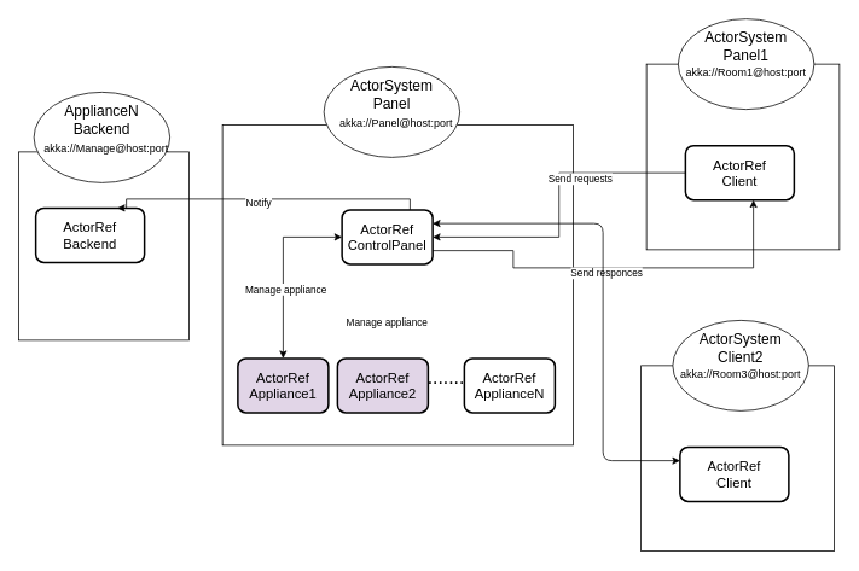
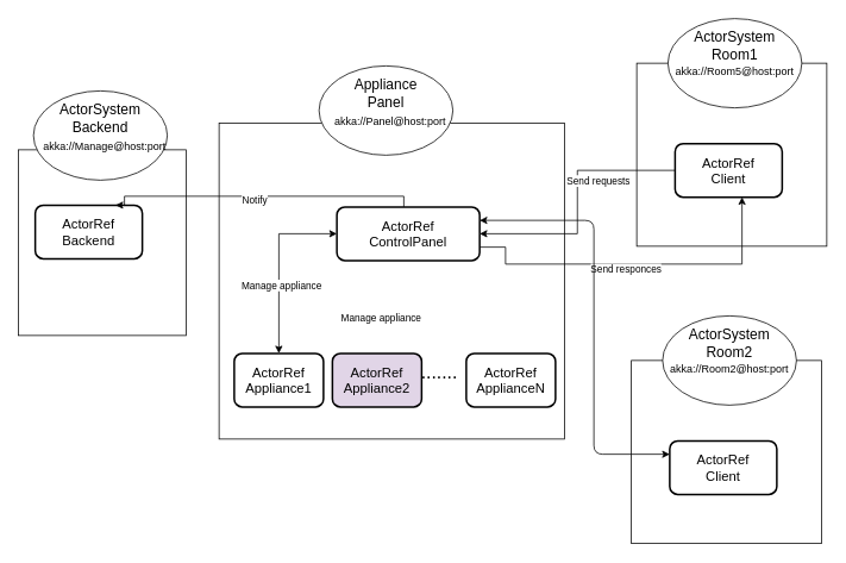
- <mxCell id="15" value="&lt;font style=&quot;font-size: 16px&quot;&gt;ActorSystem&lt;br&gt;Panel1&lt;br&gt;&lt;/font&gt;" style="text;html=1;strokeColor=none;fillColor=none;align=center;verticalAlign=middle;whiteSpace=wrap;rounded=0;strokeWidth=5;" parent="1" vertex="1"><mxGeometry x="758" y="20" width="130" height="60" as="geometry" /></mxCell>
+ <mxCell id="15" value="&lt;font style=&quot;font-size: 16px&quot;&gt;ActorSystem&lt;br&gt;Room1&lt;br&gt;&lt;/font&gt;" style="text;html=1;strokeColor=none;fillColor=none;align=center;verticalAlign=middle;whiteSpace=wrap;rounded=0;strokeWidth=5;" parent="1" vertex="1"><mxGeometry x="758" y="20" width="130" height="60" as="geometry" /></mxCell>
- <mxCell id="16" value="akka://Room1@host:port" style="text;html=1;strokeColor=none;fillColor=none;align=center;verticalAlign=middle;whiteSpace=wrap;rounded=0;" parent="1" vertex="1"><mxGeometry x="803" y="70" width="40" height="20" as="geometry" /></mxCell>
+ <mxCell id="16" value="akka://Room5@host:port" style="text;html=1;strokeColor=none;fillColor=none;align=center;verticalAlign=middle;whiteSpace=wrap;rounded=0;" parent="1" vertex="1"><mxGeometry x="803" y="70" width="40" height="20" as="geometry" /></mxCell>
- <mxCell id="5" value="&lt;font style=&quot;font-size: 16px&quot;&gt;ActorSystem&lt;br&gt;Panel&lt;br&gt;&lt;/font&gt;" style="text;html=1;strokeColor=none;fillColor=none;align=center;verticalAlign=middle;whiteSpace=wrap;rounded=0;strokeWidth=5;" parent="1" vertex="1"><mxGeometry x="367" y="73" width="130" height="60" as="geometry" /></mxCell>
+ <mxCell id="5" value="&lt;font style=&quot;font-size: 16px&quot;&gt;Appliance&lt;br&gt;Panel&lt;br&gt;&lt;/font&gt;" style="text;html=1;strokeColor=none;fillColor=none;align=center;verticalAlign=middle;whiteSpace=wrap;rounded=0;strokeWidth=5;" parent="1" vertex="1"><mxGeometry x="367" y="73" width="130" height="60" as="geometry" /></mxCell>
- <mxCell id="34" value="&lt;font style=&quot;font-size: 16px&quot;&gt;ApplianceN&lt;br&gt;Backend&lt;br&gt;&lt;/font&gt;" style="text;html=1;strokeColor=none;fillColor=none;align=center;verticalAlign=middle;whiteSpace=wrap;rounded=0;strokeWidth=5;" vertex="1" parent="1"><mxGeometry x="47" y="101" width="130" height="60" as="geometry" /></mxCell>
+ <mxCell id="34" value="&lt;font style=&quot;font-size: 16px&quot;&gt;ActorSystem&lt;br&gt;Backend&lt;br&gt;&lt;/font&gt;" style="text;html=1;strokeColor=none;fillColor=none;align=center;verticalAlign=middle;whiteSpace=wrap;rounded=0;strokeWidth=5;" vertex="1" parent="1"><mxGeometry x="47" y="101" width="130" height="60" as="geometry" /></mxCell>
- <mxCell id="12" value="&lt;font style=&quot;font-size: 15px&quot;&gt;ActorRef&lt;br&gt;ControlPanel&lt;br&gt;&lt;/font&gt;" style="rounded=1;whiteSpace=wrap;html=1;strokeWidth=2;" parent="1" vertex="1"><mxGeometry x="377" y="231" width="100" height="60" as="geometry" /></mxCell>
+ <mxCell id="12" value="&lt;font style=&quot;font-size: 15px&quot;&gt;ActorRef&lt;br&gt;ControlPanel&lt;br&gt;&lt;/font&gt;" style="rounded=1;whiteSpace=wrap;html=1;strokeWidth=2;" parent="1" vertex="1"><mxGeometry x="377" y="231" width="160" height="60" as="geometry" /></mxCell>
- <mxCell id="29" value="&lt;font style=&quot;font-size: 16px&quot;&gt;ActorSystem&lt;br&gt;Client2&lt;br&gt;&lt;/font&gt;" style="text;html=1;strokeColor=none;fillColor=none;align=center;verticalAlign=middle;whiteSpace=wrap;rounded=0;strokeWidth=5;" parent="1" vertex="1"><mxGeometry x="752" y="353" width="130" height="60" as="geometry" /></mxCell>
+ <mxCell id="29" value="&lt;font style=&quot;font-size: 16px&quot;&gt;ActorSystem&lt;br&gt;Room2&lt;br&gt;&lt;/font&gt;" style="text;html=1;strokeColor=none;fillColor=none;align=center;verticalAlign=middle;whiteSpace=wrap;rounded=0;strokeWidth=5;" parent="1" vertex="1"><mxGeometry x="752" y="353" width="130" height="60" as="geometry" /></mxCell>
- <mxCell id="30" value="akka://Room3@host:port" style="text;html=1;strokeColor=none;fillColor=none;align=center;verticalAlign=middle;whiteSpace=wrap;rounded=0;" parent="1" vertex="1"><mxGeometry x="797" y="403" width="40" height="20" as="geometry" /></mxCell>
+ <mxCell id="30" value="akka://Room2@host:port" style="text;html=1;strokeColor=none;fillColor=none;align=center;verticalAlign=middle;whiteSpace=wrap;rounded=0;" parent="1" vertex="1"><mxGeometry x="797" y="403" width="40" height="20" as="geometry" /></mxCell>
- <mxCell id="22" value="&lt;font style=&quot;font-size: 15px&quot;&gt;ActorRef&lt;br&gt;Appliance1&lt;br&gt;&lt;/font&gt;" style="rounded=1;whiteSpace=wrap;html=1;strokeWidth=2;fillColor=#e1d5e7;" parent="1" vertex="1"><mxGeometry x="262" y="395" width="100" height="60" as="geometry" /></mxCell>
+ <mxCell id="22" value="&lt;font style=&quot;font-size: 15px&quot;&gt;ActorRef&lt;br&gt;Appliance1&lt;br&gt;&lt;/font&gt;" style="rounded=1;whiteSpace=wrap;html=1;strokeWidth=2;" parent="1" vertex="1"><mxGeometry x="262" y="395" width="100" height="60" as="geometry" /></mxCell>
- <mxCell id="24" value="&lt;font style=&quot;font-size: 15px&quot;&gt;ActorRef&lt;br&gt;ApplianceN&lt;br&gt;&lt;/font&gt;" style="rounded=1;whiteSpace=wrap;html=1;strokeWidth=2;" parent="1" vertex="1"><mxGeometry x="512" y="395" width="100" height="60" as="geometry" /></mxCell>
+ <mxCell id="24" value="&lt;font style=&quot;font-size: 15px&quot;&gt;ActorRef&lt;br&gt;ApplianceN&lt;br&gt;&lt;/font&gt;" style="rounded=1;whiteSpace=wrap;html=1;strokeWidth=2;" parent="1" vertex="1"><mxGeometry x="522" y="395" width="100" height="60" as="geometry" /></mxCell>
